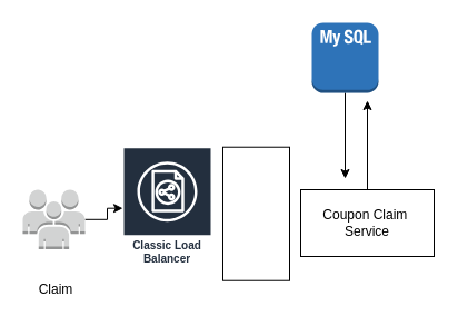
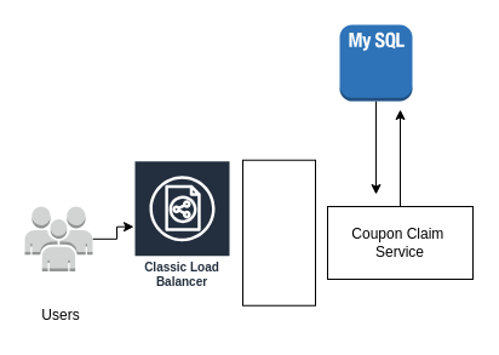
- <mxCell id="4" value="Claim" style="text;html=1;strokeColor=none;fillColor=none;align=center;verticalAlign=middle;whiteSpace=wrap;rounded=0;" vertex="1" parent="1"><mxGeometry x="30" y="250.45" width="40" height="20" as="geometry" /></mxCell>
+ <mxCell id="4" value="Users" style="text;html=1;strokeColor=none;fillColor=none;align=center;verticalAlign=middle;whiteSpace=wrap;rounded=0;" vertex="1" parent="1"><mxGeometry x="30" y="250.45" width="40" height="20" as="geometry" /></mxCell>
